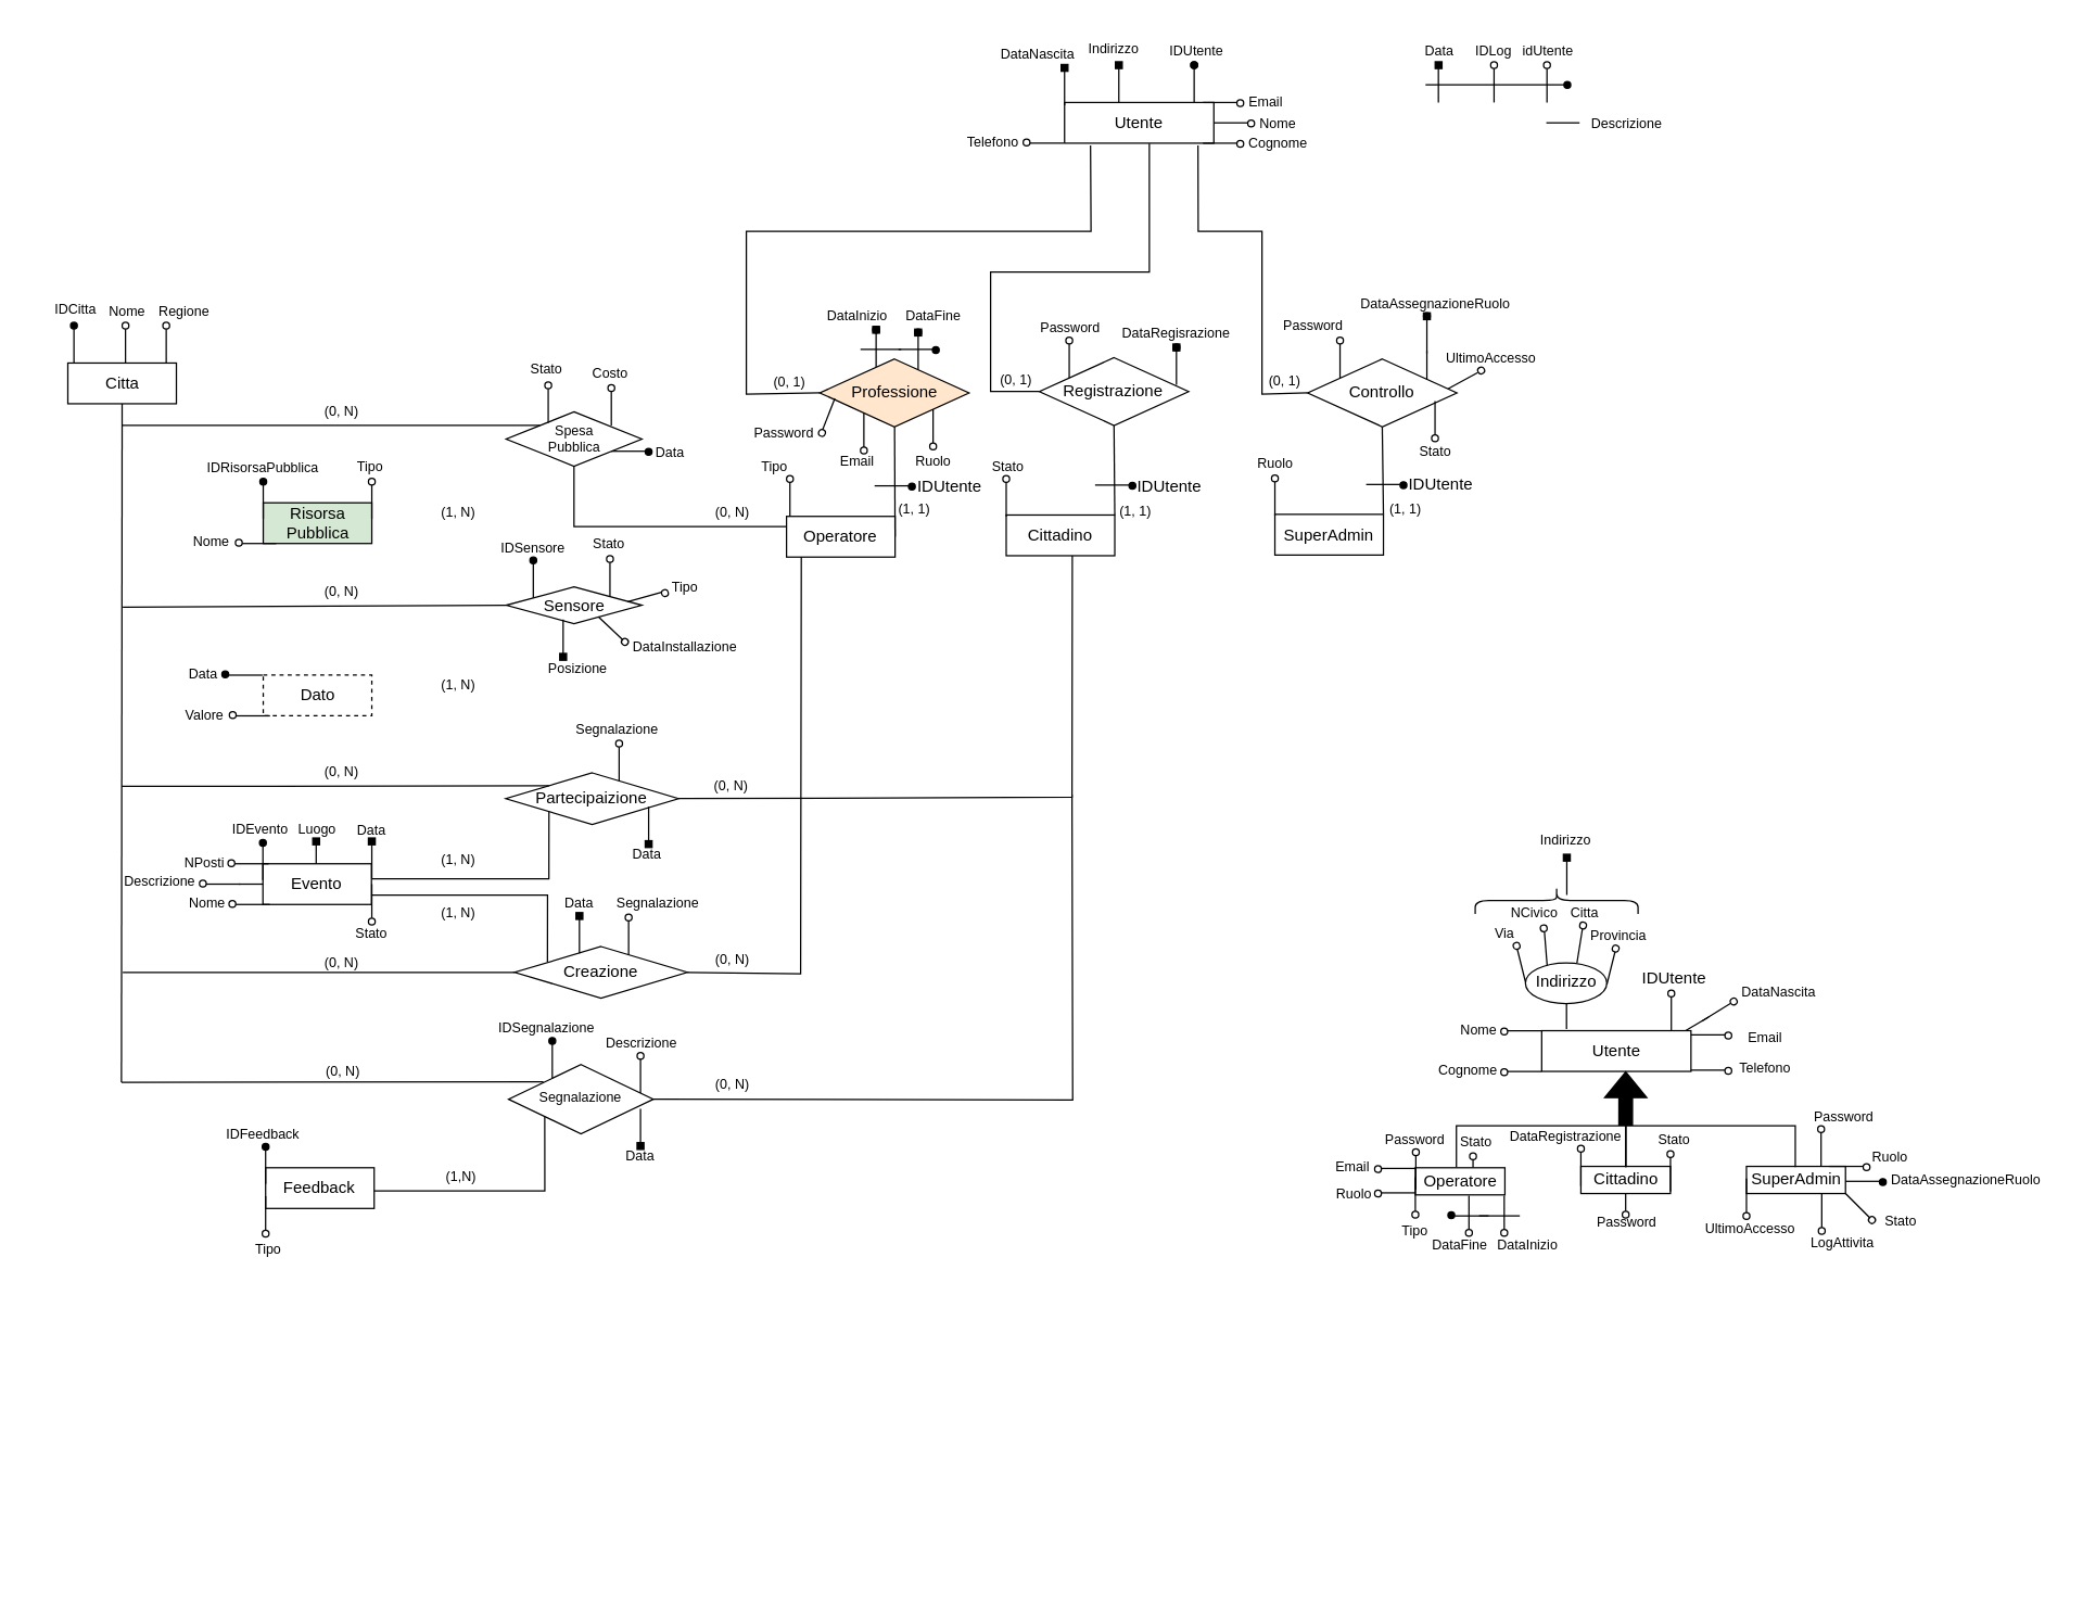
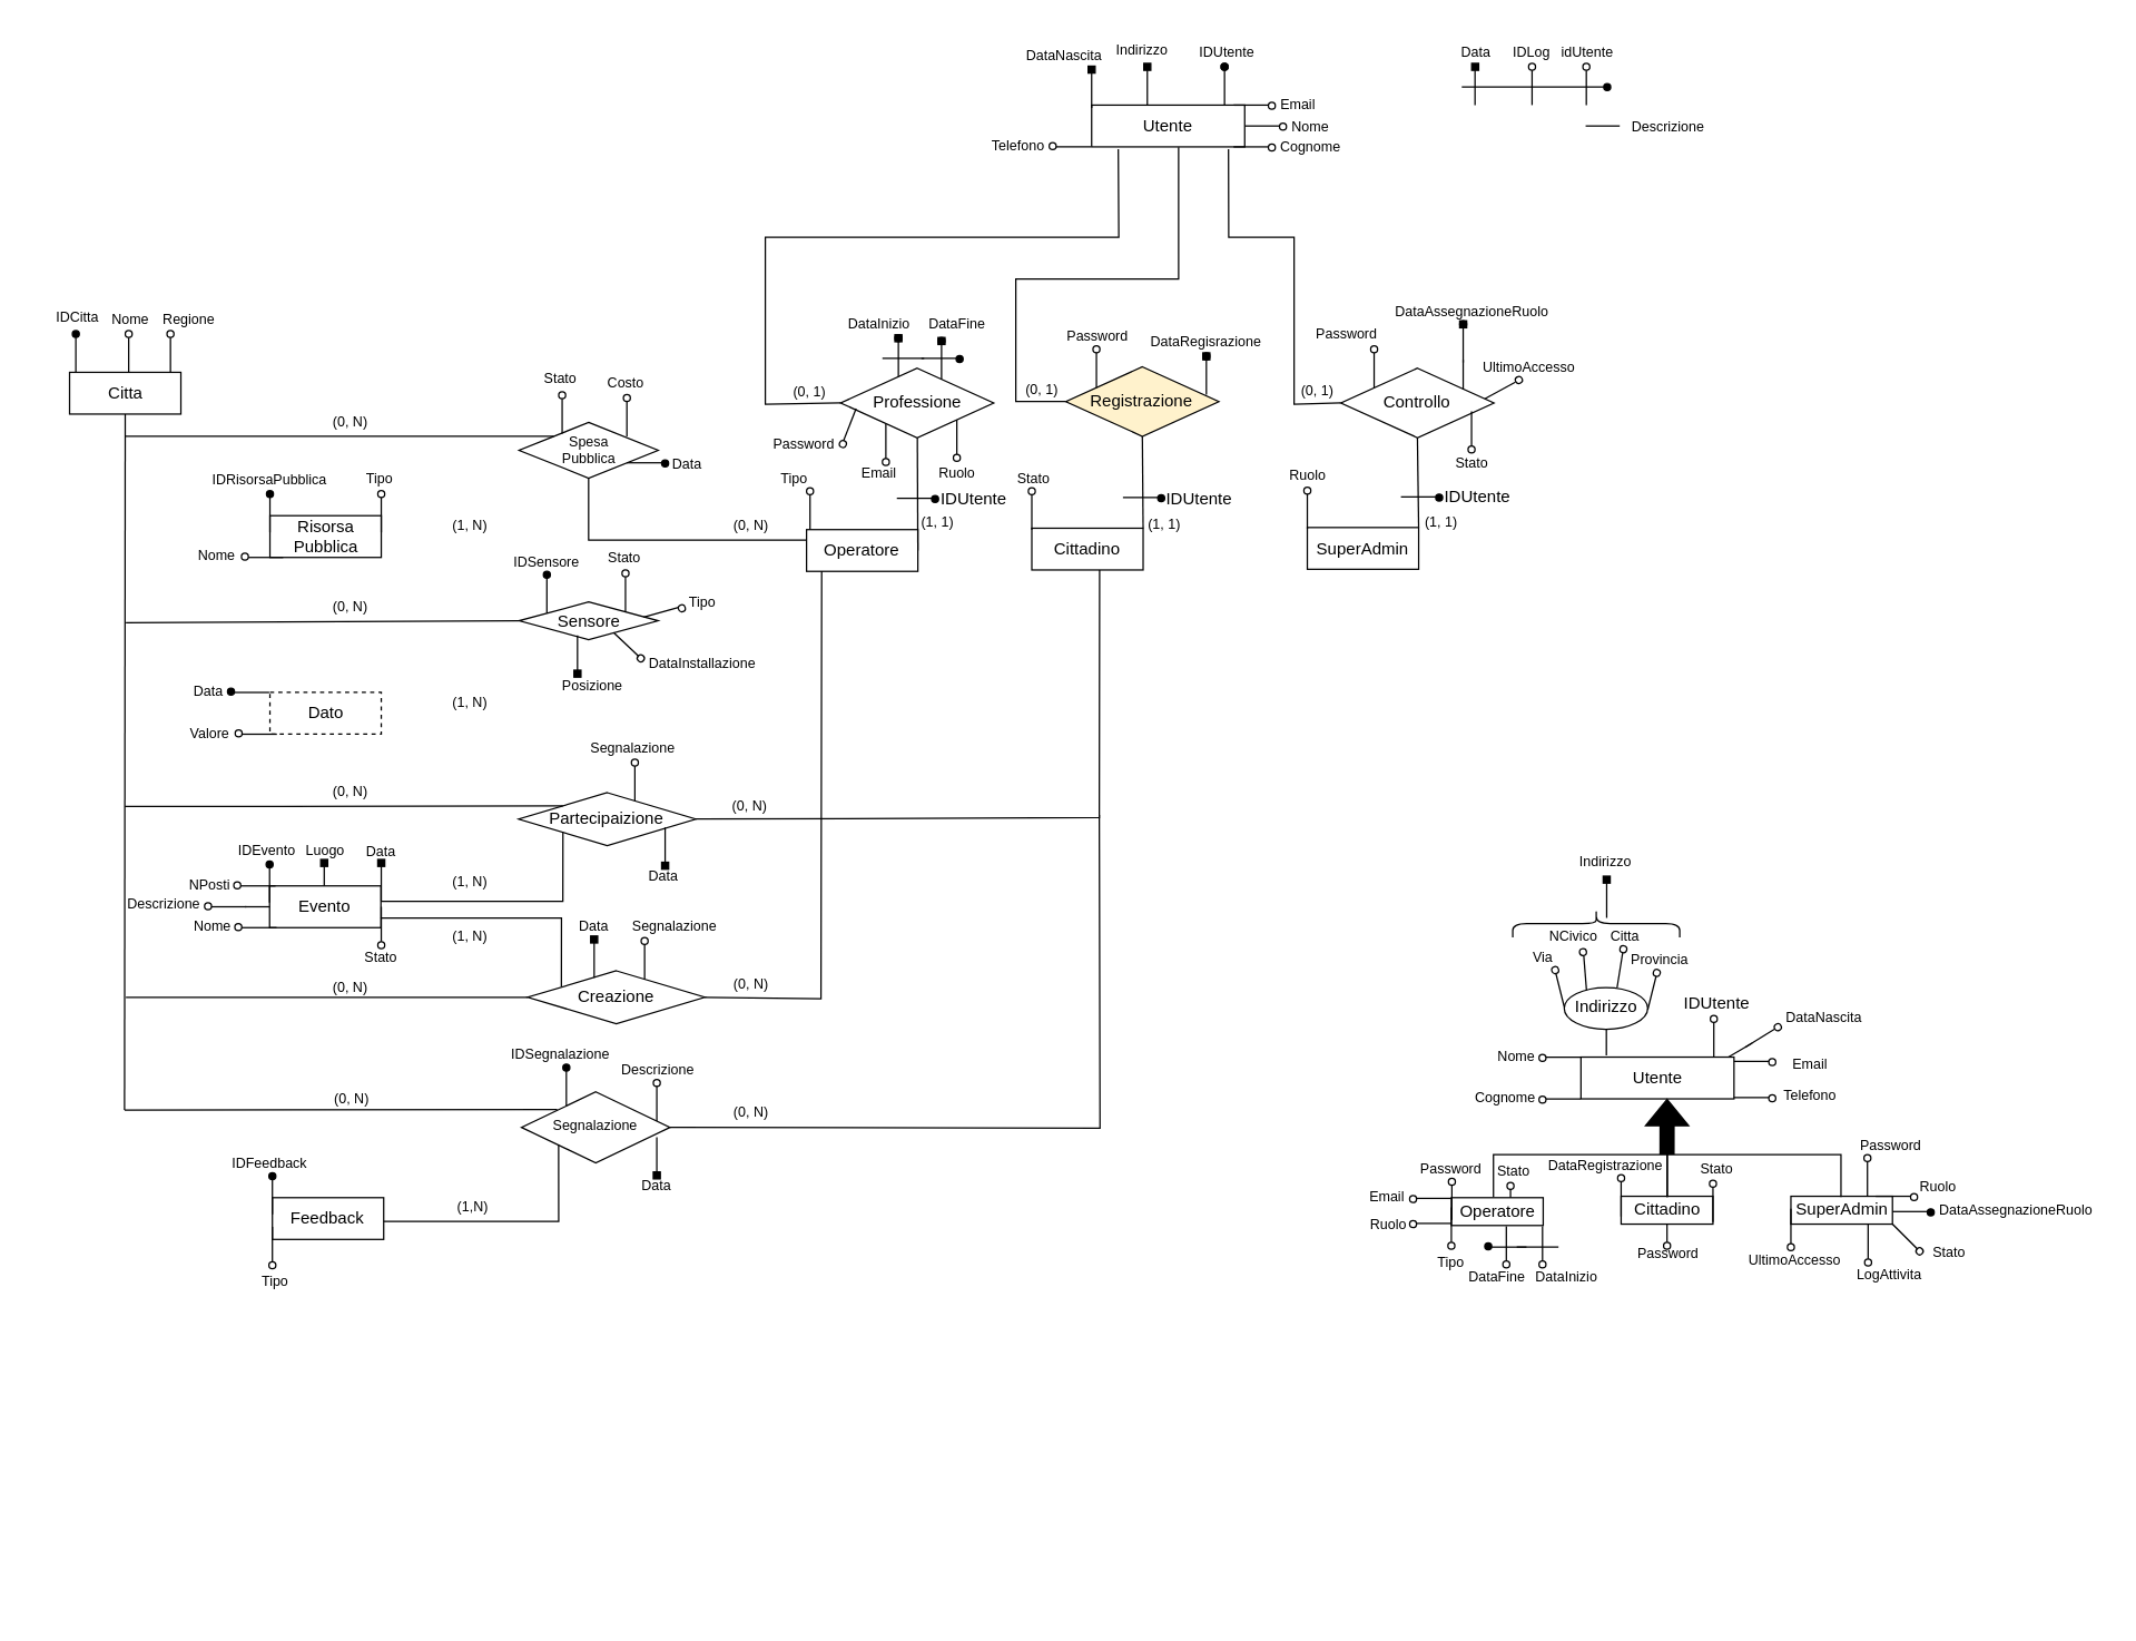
- <mxCell id="219" value="Registrazione" style="rhombus;whiteSpace=wrap;html=1;" parent="1" vertex="1"><mxGeometry x="765.44" y="263" width="110" height="50" as="geometry" /></mxCell>
+ <mxCell id="219" value="Registrazione" style="rhombus;whiteSpace=wrap;html=1;fillColor=#fff2cc;" parent="1" vertex="1"><mxGeometry x="765.44" y="263" width="110" height="50" as="geometry" /></mxCell>
- <mxCell id="192" value="Professione" style="rhombus;whiteSpace=wrap;html=1;fillColor=#ffe6cc;" parent="1" vertex="1"><mxGeometry x="603.62" y="264" width="110" height="50" as="geometry" /></mxCell>
+ <mxCell id="192" value="Professione" style="rhombus;whiteSpace=wrap;html=1;" parent="1" vertex="1"><mxGeometry x="603.62" y="264" width="110" height="50" as="geometry" /></mxCell>
- <mxCell id="84" value="Risorsa&lt;div&gt;Pubblica&lt;/div&gt;" style="rounded=0;whiteSpace=wrap;html=1;fillColor=#d5e8d4;" parent="1" vertex="1"><mxGeometry x="193.5" y="370" width="80" height="30" as="geometry" /></mxCell>
+ <mxCell id="84" value="Risorsa&lt;div&gt;Pubblica&lt;/div&gt;" style="rounded=0;whiteSpace=wrap;html=1;" parent="1" vertex="1"><mxGeometry x="193.5" y="370" width="80" height="30" as="geometry" /></mxCell>
